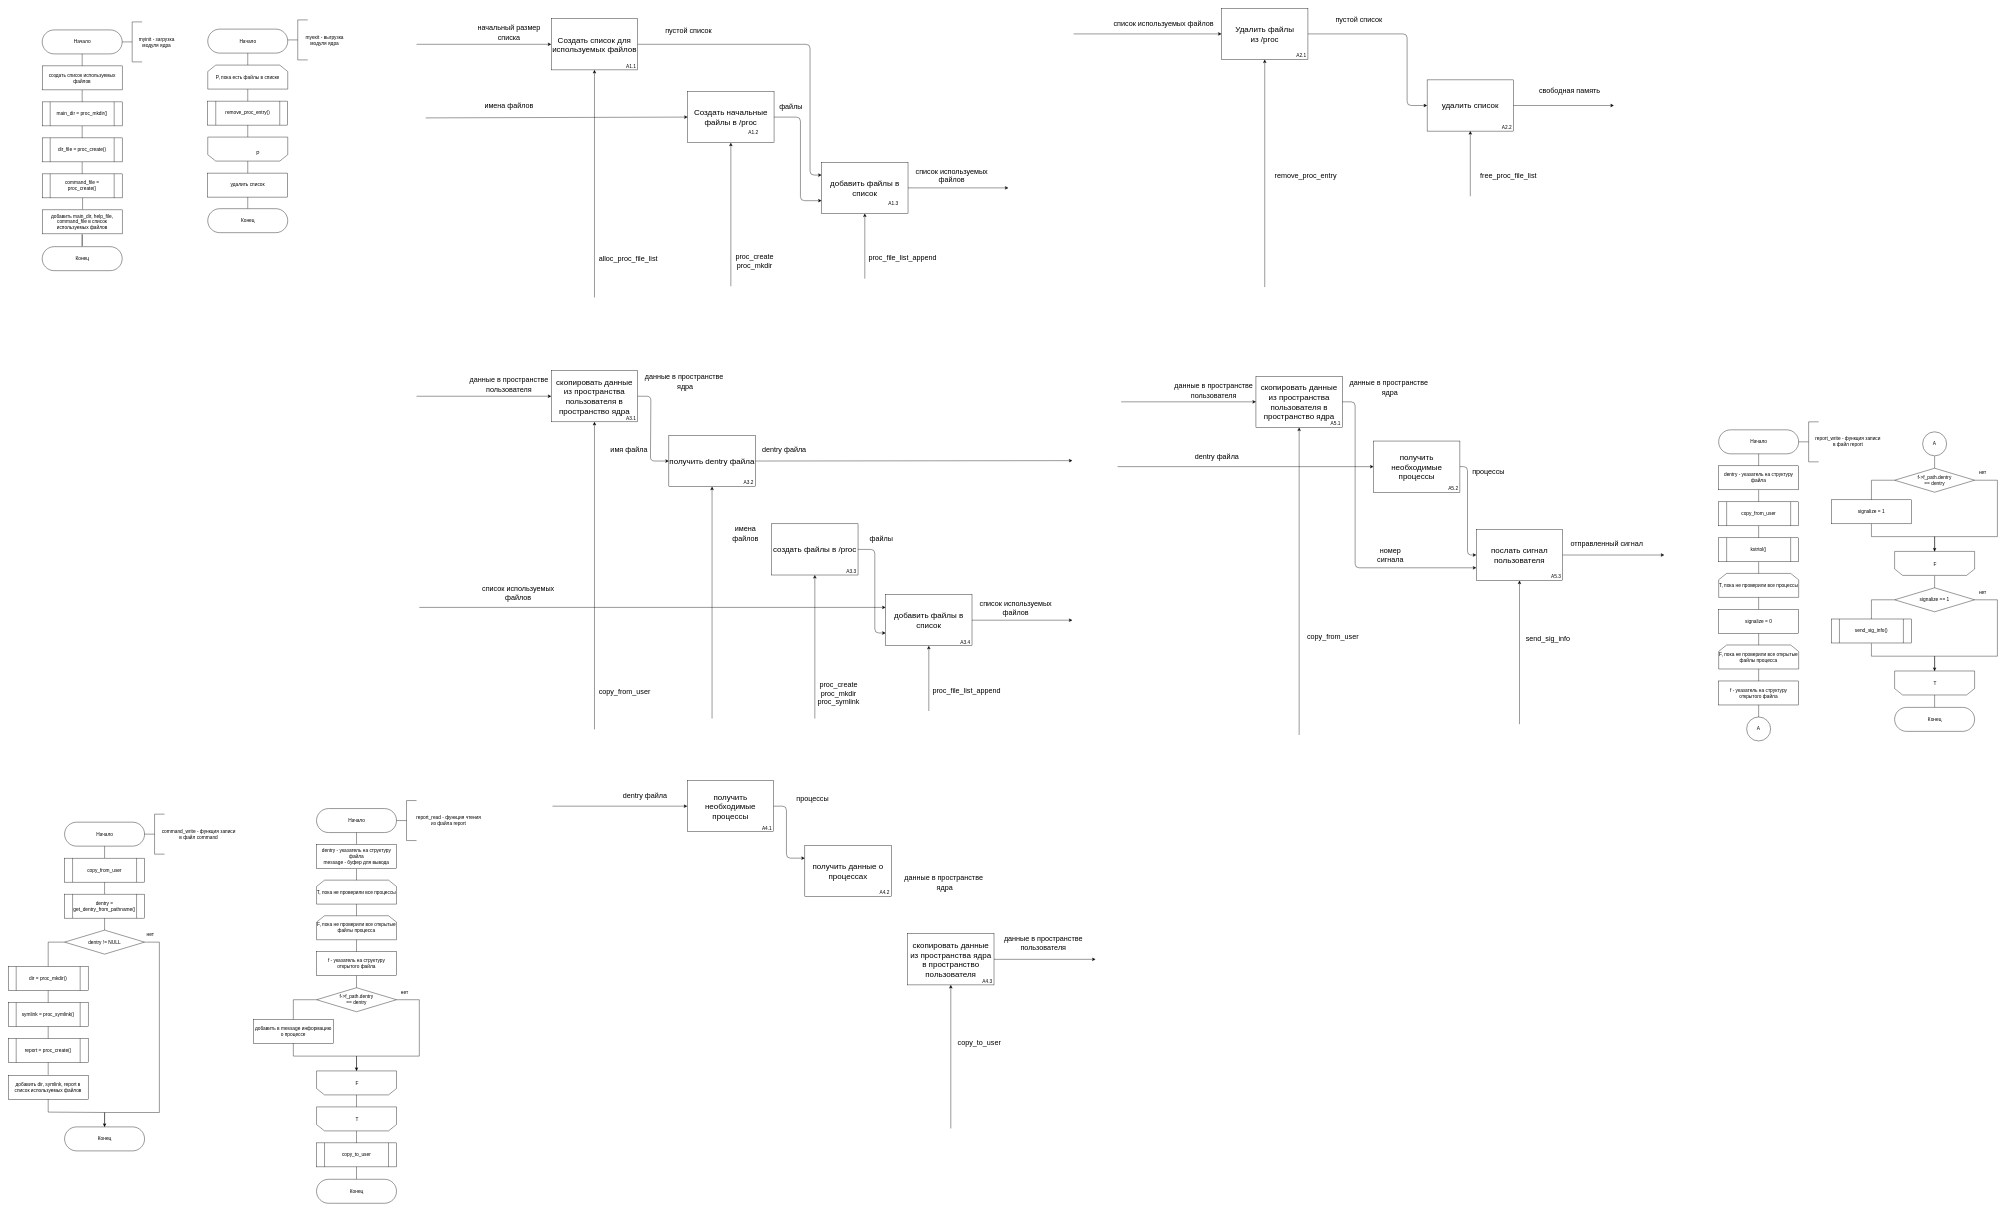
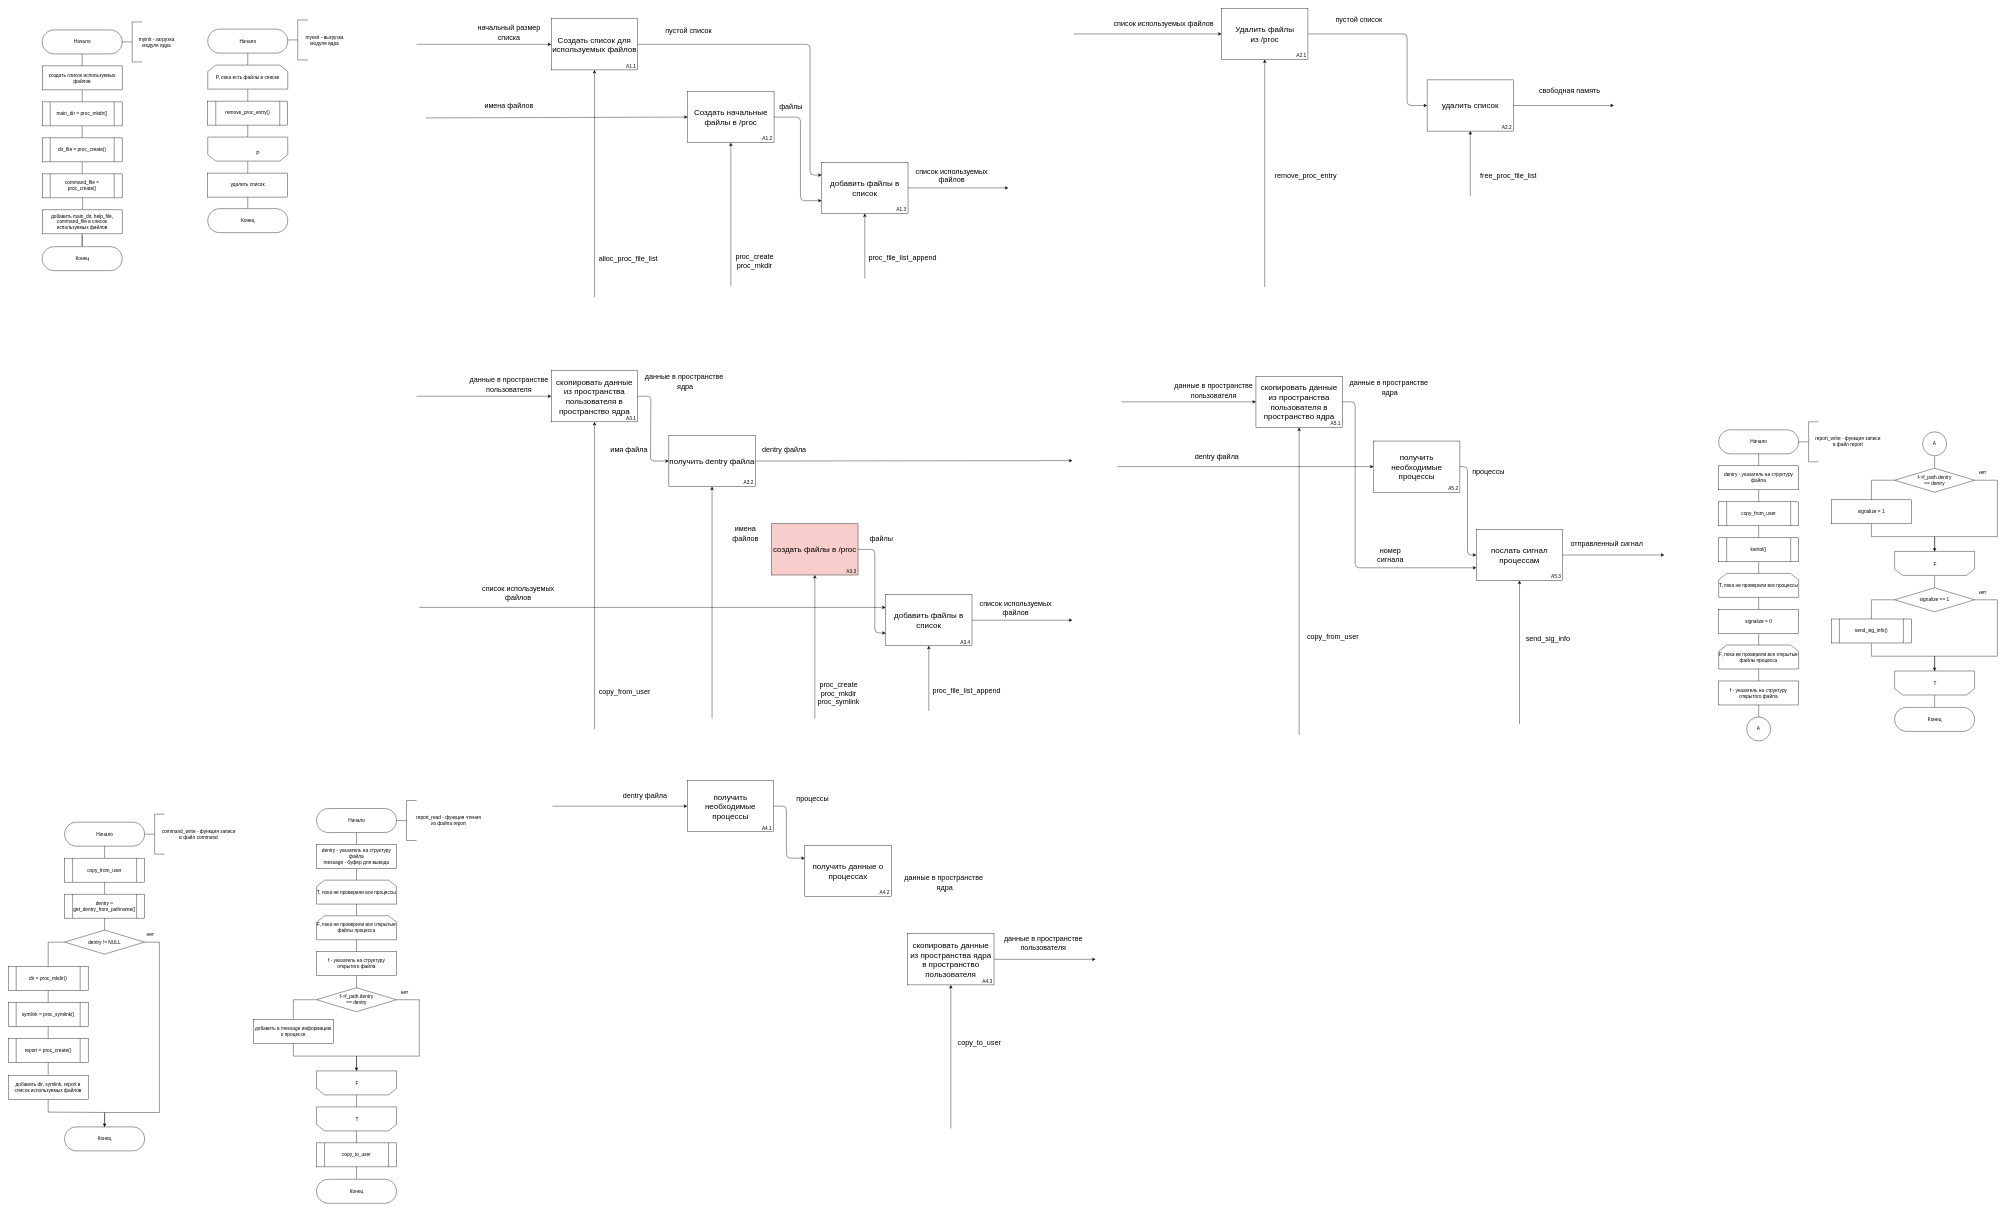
- <mxCell id="14" value="A1.2" style="text;html=1;align=center;verticalAlign=middle;resizable=0;points=[];autosize=1;strokeColor=none;fillColor=none;" vertex="1" parent="1"><mxGeometry x="1865" y="323" width="35" height="18" as="geometry" /></mxCell>
+ <mxCell id="14" value="A1.2" style="text;html=1;align=center;verticalAlign=middle;resizable=0;points=[];autosize=1;strokeColor=none;fillColor=none;" vertex="1" parent="1"><mxGeometry x="1900" y="338" width="35" height="18" as="geometry" /></mxCell>
- <mxCell id="16" value="A1.3" style="text;html=1;align=center;verticalAlign=middle;resizable=0;points=[];autosize=1;strokeColor=none;fillColor=none;" vertex="1" parent="1"><mxGeometry x="2215" y="500" width="35" height="18" as="geometry" /></mxCell>
+ <mxCell id="16" value="A1.3" style="text;html=1;align=center;verticalAlign=middle;resizable=0;points=[];autosize=1;strokeColor=none;fillColor=none;" vertex="1" parent="1"><mxGeometry x="2235" y="515" width="35" height="18" as="geometry" /></mxCell>
- <mxCell id="49" value="&lt;span style=&quot;font-size: 20px;&quot;&gt;создать файлы в /proc&lt;/span&gt;" style="rounded=0;whiteSpace=wrap;html=1;" vertex="1" parent="1"><mxGeometry x="1929" y="1309" width="216" height="128" as="geometry" /></mxCell>
+ <mxCell id="49" value="&lt;span style=&quot;font-size: 20px;&quot;&gt;создать файлы в /proc&lt;/span&gt;" style="rounded=0;whiteSpace=wrap;html=1;fillColor=#f8cecc;" vertex="1" parent="1"><mxGeometry x="1929" y="1309" width="216" height="128" as="geometry" /></mxCell>
- <mxCell id="77" value="&lt;span style=&quot;font-size: 20px;&quot;&gt;послать сигнал пользователя&lt;/span&gt;" style="rounded=0;whiteSpace=wrap;html=1;" vertex="1" parent="1"><mxGeometry x="3691" y="1323" width="216" height="128" as="geometry" /></mxCell>
+ <mxCell id="77" value="&lt;span style=&quot;font-size: 20px;&quot;&gt;послать сигнал процессам&lt;/span&gt;" style="rounded=0;whiteSpace=wrap;html=1;" vertex="1" parent="1"><mxGeometry x="3691" y="1323" width="216" height="128" as="geometry" /></mxCell>
